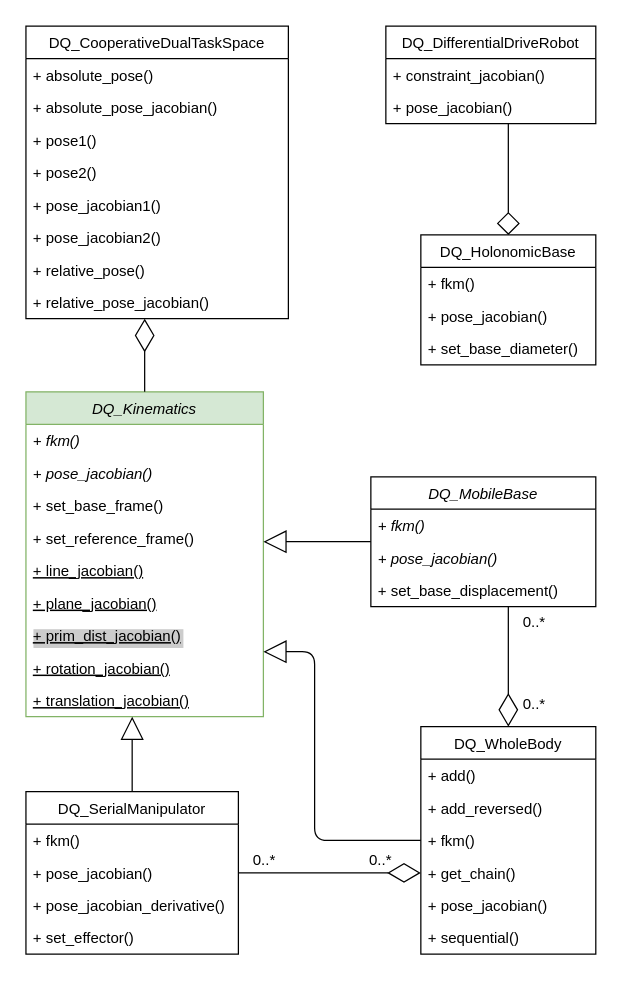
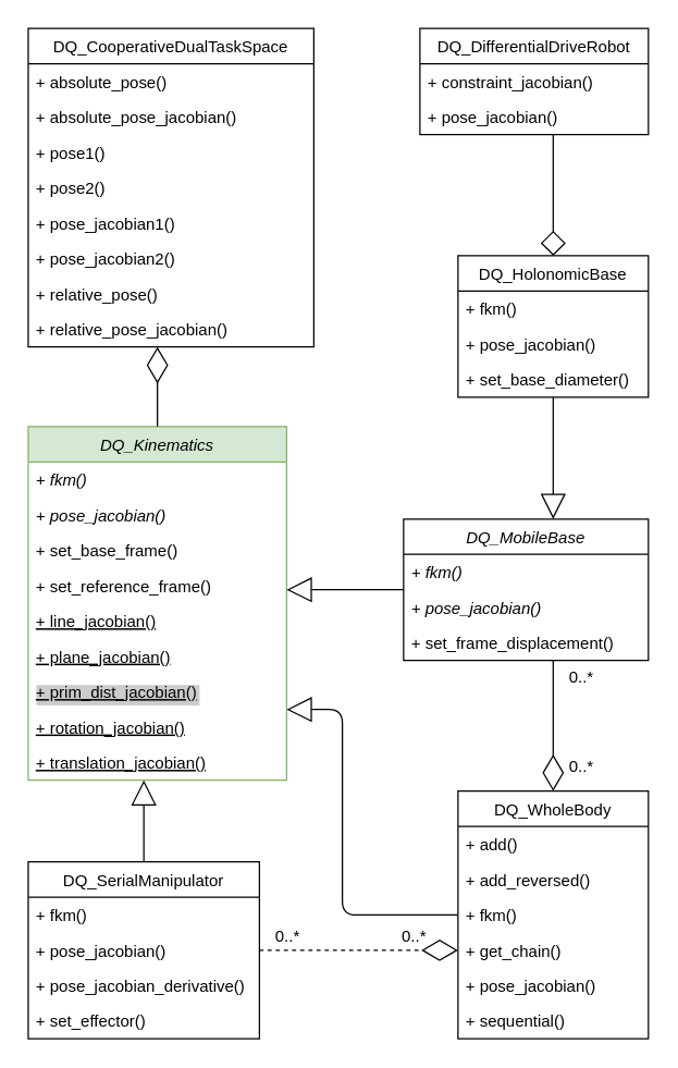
+ <mxCell id="29" value="" style="endArrow=block;endSize=16;endFill=0;html=1;strokeWidth=1;edgeStyle=elbowEdgeStyle;" edge="1" parent="1" source="21" target="17"><mxGeometry width="160" relative="1" as="geometry"><mxPoint x="-160" y="979.5" as="sourcePoint" /><mxPoint x="392" y="559.5" as="targetPoint" /></mxGeometry></mxCell>
- <mxCell id="20" value="+ set_base_displacement()" style="text;strokeColor=none;fillColor=none;align=left;verticalAlign=top;spacingLeft=4;spacingRight=4;overflow=hidden;rotatable=0;points=[[0,0.5],[1,0.5]];portConstraint=eastwest;" vertex="1" parent="17"><mxGeometry y="78" width="180" height="26" as="geometry" /></mxCell>
+ <mxCell id="20" value="+ set_frame_displacement()" style="text;strokeColor=none;fillColor=none;align=left;verticalAlign=top;spacingLeft=4;spacingRight=4;overflow=hidden;rotatable=0;points=[[0,0.5],[1,0.5]];portConstraint=eastwest;" vertex="1" parent="17"><mxGeometry y="78" width="180" height="26" as="geometry" /></mxCell>
- <mxCell id="53" value="" style="endArrow=diamondThin;endFill=0;endSize=24;html=1;strokeWidth=1;edgeStyle=elbowEdgeStyle;elbow=vertical;" edge="1" parent="1" source="12" target="33"><mxGeometry width="160" relative="1" as="geometry"><mxPoint x="20" y="787" as="sourcePoint" /><mxPoint x="390" y="727" as="targetPoint" /></mxGeometry></mxCell>
+ <mxCell id="53" value="" style="endArrow=diamondThin;endFill=0;endSize=24;html=1;strokeWidth=1;edgeStyle=elbowEdgeStyle;elbow=vertical;dashed=1;" edge="1" parent="1" source="12" target="33"><mxGeometry width="160" relative="1" as="geometry"><mxPoint x="20" y="787" as="sourcePoint" /><mxPoint x="390" y="727" as="targetPoint" /></mxGeometry></mxCell>
